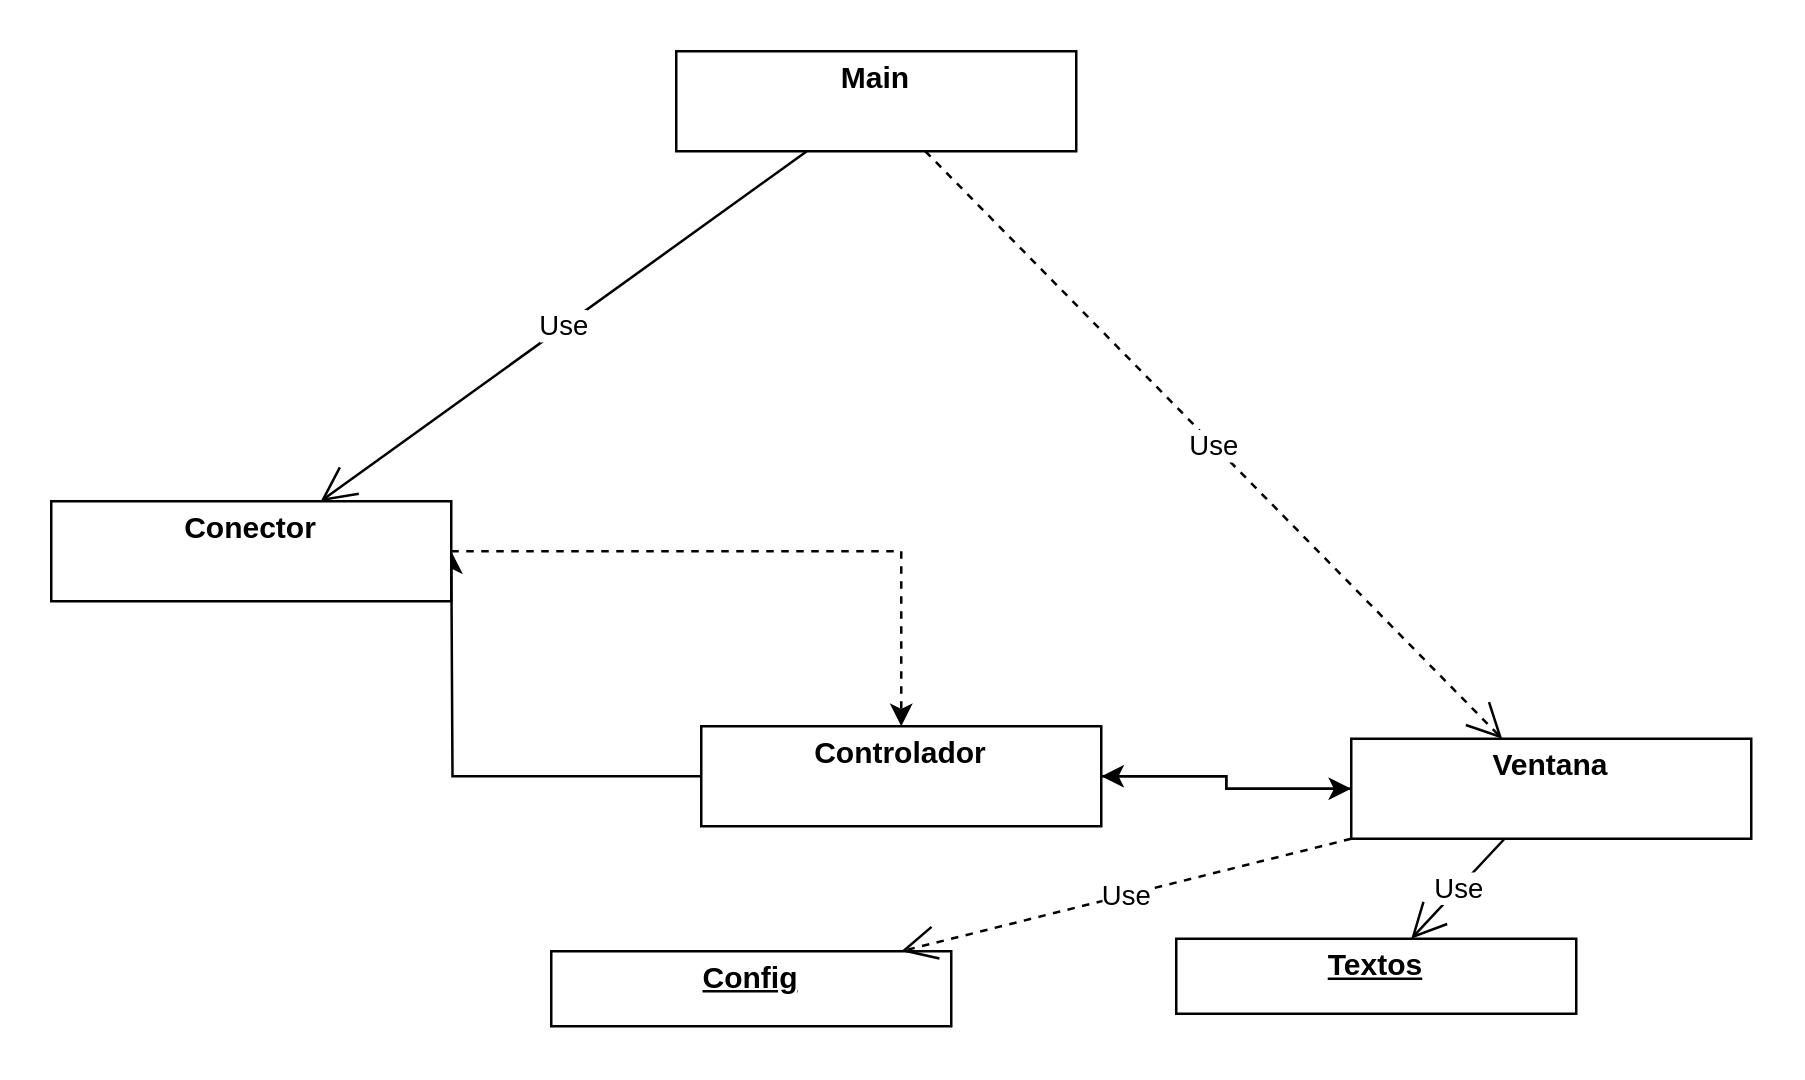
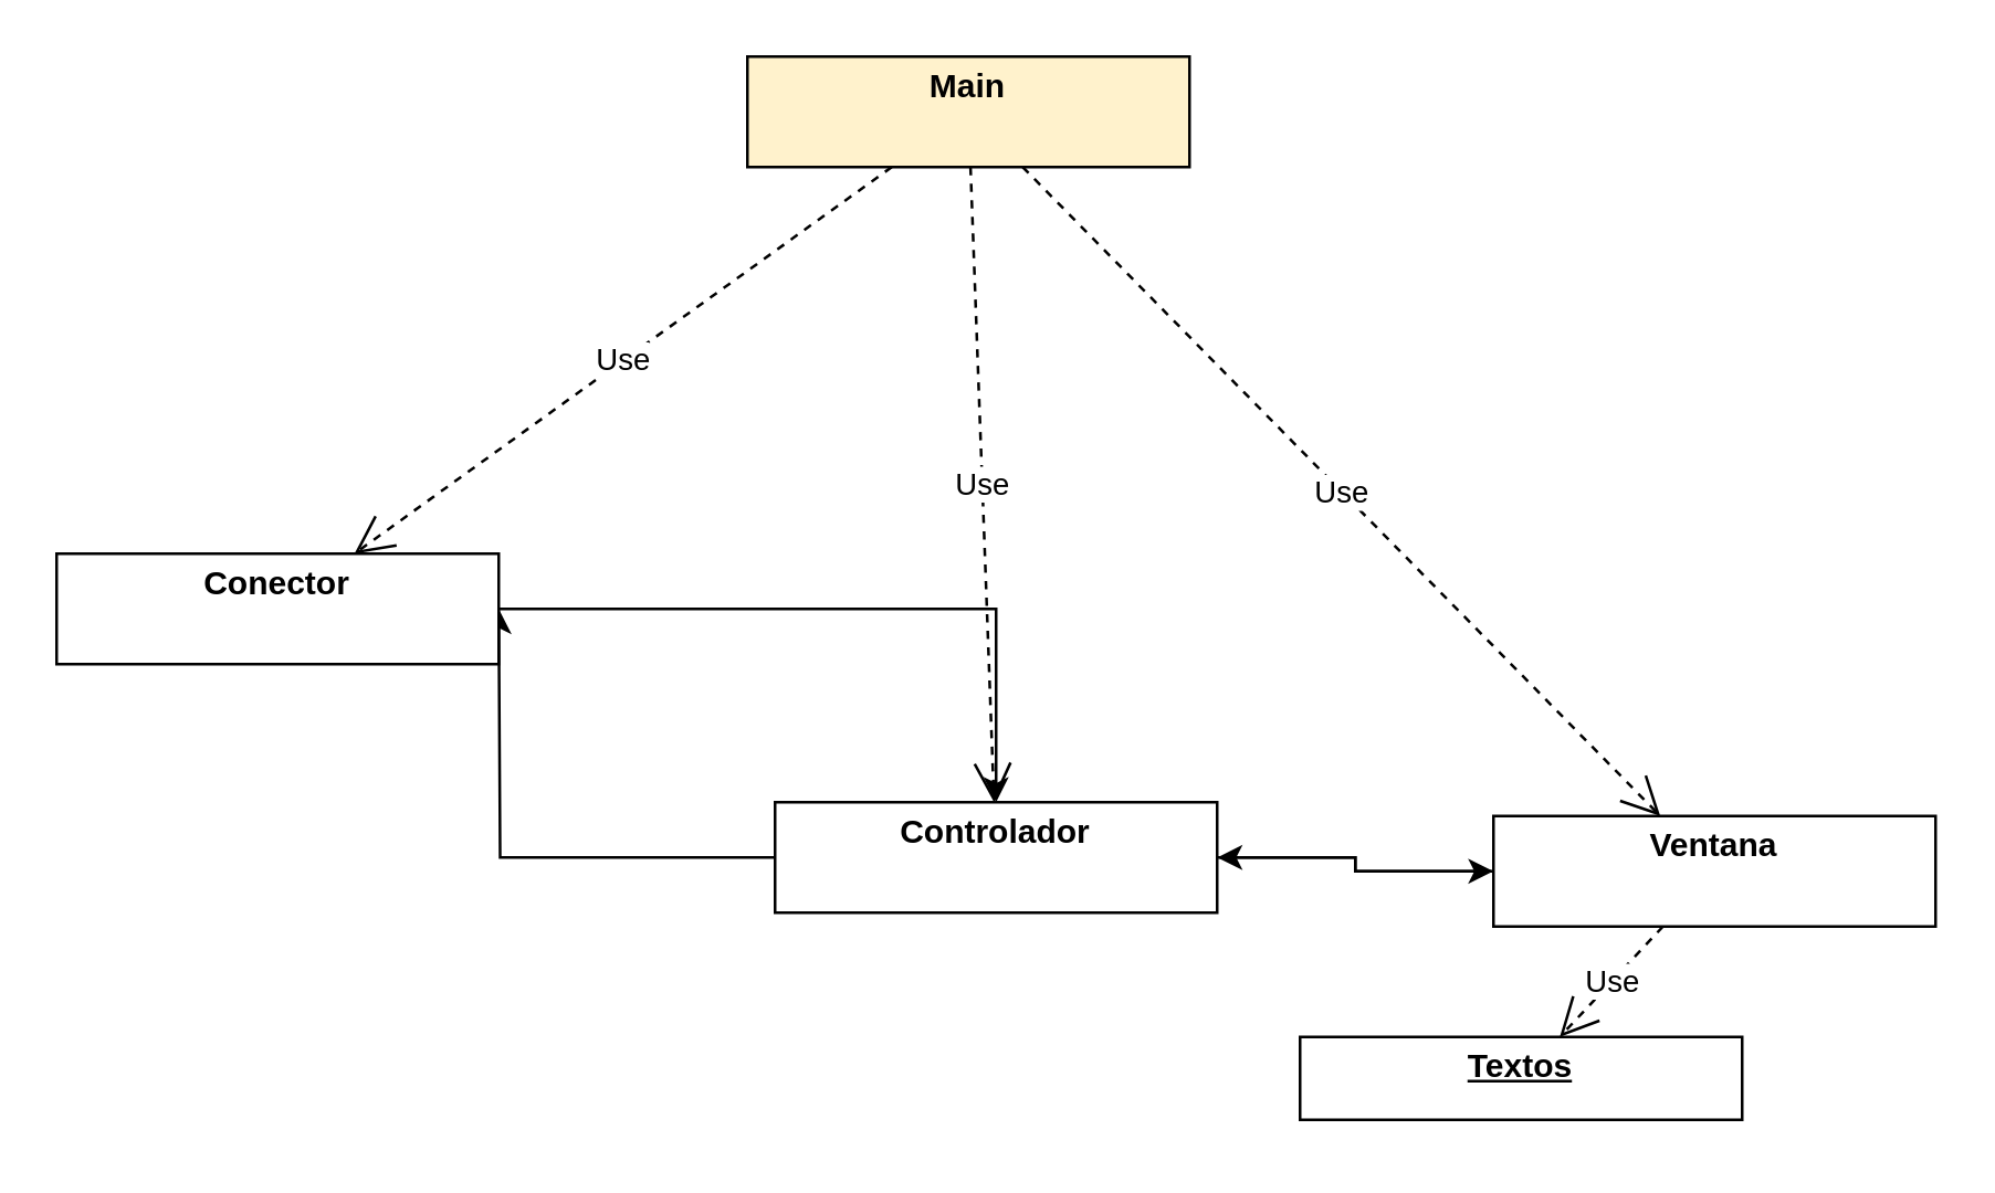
- <mxCell id="5" value="&lt;p style=&quot;margin:0px;margin-top:4px;text-align:center;&quot;&gt;&lt;b&gt;Main&lt;/b&gt;&lt;/p&gt;" style="verticalAlign=top;align=left;overflow=fill;fontSize=12;fontFamily=Helvetica;html=1;" vertex="1" parent="1"><mxGeometry x="270" y="20" width="160" height="40" as="geometry" /></mxCell>
+ <mxCell id="5" value="&lt;p style=&quot;margin:0px;margin-top:4px;text-align:center;&quot;&gt;&lt;b&gt;Main&lt;/b&gt;&lt;/p&gt;" style="verticalAlign=top;align=left;overflow=fill;fontSize=12;fontFamily=Helvetica;html=1;fillColor=#fff2cc;" vertex="1" parent="1"><mxGeometry x="270" y="20" width="160" height="40" as="geometry" /></mxCell>
- <mxCell id="13" value="Use" style="endArrow=open;endSize=12;dashed=0;html=1;rounded=0;" edge="1" parent="1" source="5" target="10"><mxGeometry width="160" relative="1" as="geometry"><mxPoint x="361.111" y="70" as="sourcePoint" /><mxPoint x="368.889" y="210" as="targetPoint" /></mxGeometry></mxCell>
+ <mxCell id="13" value="Use" style="endArrow=open;endSize=12;dashed=1;html=1;rounded=0;" edge="1" parent="1" source="5" target="10"><mxGeometry width="160" relative="1" as="geometry"><mxPoint x="361.111" y="70" as="sourcePoint" /><mxPoint x="368.889" y="210" as="targetPoint" /></mxGeometry></mxCell>
+ <mxCell id="12" value="Use" style="endArrow=open;endSize=12;dashed=1;html=1;rounded=0;" edge="1" parent="1" source="5" target="4"><mxGeometry width="160" relative="1" as="geometry"><mxPoint x="770" y="110" as="sourcePoint" /><mxPoint x="930" y="110" as="targetPoint" /></mxGeometry></mxCell>
- <mxCell id="9" style="edgeStyle=orthogonalEdgeStyle;rounded=0;orthogonalLoop=1;jettySize=auto;html=1;dashed=1;" edge="1" parent="1" source="10" target="4"><mxGeometry relative="1" as="geometry" /></mxCell>
+ <mxCell id="9" style="edgeStyle=orthogonalEdgeStyle;rounded=0;orthogonalLoop=1;jettySize=auto;html=1;" edge="1" parent="1" source="10" target="4"><mxGeometry relative="1" as="geometry" /></mxCell>
- <mxCell id="15" value="Use" style="endArrow=open;endSize=12;dashed=0;html=1;rounded=0;" edge="1" parent="1" source="7" target="8"><mxGeometry width="160" relative="1" as="geometry"><mxPoint x="388.889" y="70" as="sourcePoint" /><mxPoint x="591.111" y="210" as="targetPoint" /></mxGeometry></mxCell>
+ <mxCell id="15" value="Use" style="endArrow=open;endSize=12;dashed=1;html=1;rounded=0;" edge="1" parent="1" source="7" target="8"><mxGeometry width="160" relative="1" as="geometry"><mxPoint x="388.889" y="70" as="sourcePoint" /><mxPoint x="591.111" y="210" as="targetPoint" /></mxGeometry></mxCell>
- <mxCell id="16" value="Use" style="endArrow=open;endSize=12;dashed=1;html=1;rounded=0;" edge="1" parent="1" source="7" target="11"><mxGeometry width="160" relative="1" as="geometry"><mxPoint x="605.143" y="250" as="sourcePoint" /><mxPoint x="501.143" y="390" as="targetPoint" /></mxGeometry></mxCell>
- <mxCell id="11" value="&lt;p style=&quot;margin:0px;margin-top:4px;text-align:center;&quot;&gt;&lt;b&gt;&lt;u&gt;Config&lt;/u&gt;&lt;/b&gt;&lt;/p&gt;" style="verticalAlign=top;align=left;overflow=fill;fontSize=12;fontFamily=Helvetica;html=1;" vertex="1" parent="1"><mxGeometry x="220" y="380" width="160" height="30" as="geometry" /></mxCell>
